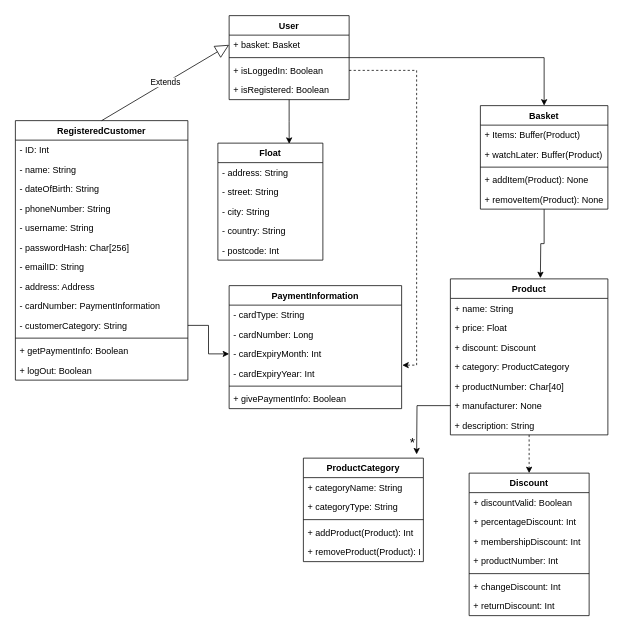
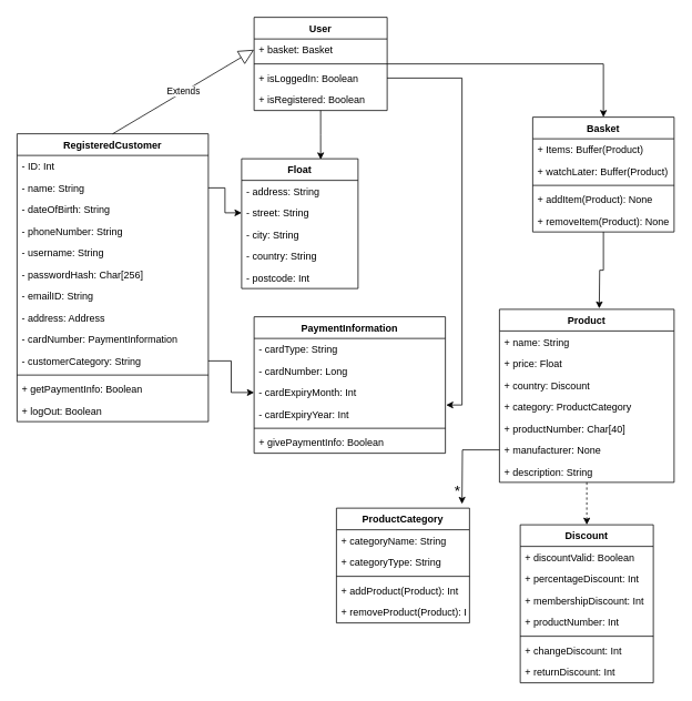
+ <mxCell id="67" style="edgeStyle=orthogonalEdgeStyle;rounded=0;orthogonalLoop=1;jettySize=auto;html=1;entryX=0;entryY=0.5;entryDx=0;entryDy=0;" parent="1" source="13" target="27" edge="1"><mxGeometry relative="1" as="geometry" /></mxCell>
- <mxCell id="68" style="edgeStyle=orthogonalEdgeStyle;rounded=0;orthogonalLoop=1;jettySize=auto;html=1;exitX=1;exitY=0.5;exitDx=0;exitDy=0;entryX=1.004;entryY=0.077;entryDx=0;entryDy=0;entryPerimeter=0;dashed=1;" parent="1" source="64" target="35" edge="1"><mxGeometry relative="1" as="geometry"><mxPoint x="400" y="85" as="sourcePoint" /></mxGeometry></mxCell>
+ <mxCell id="68" style="edgeStyle=orthogonalEdgeStyle;rounded=0;orthogonalLoop=1;jettySize=auto;html=1;exitX=1;exitY=0.5;exitDx=0;exitDy=0;entryX=1.004;entryY=0.077;entryDx=0;entryDy=0;entryPerimeter=0;" parent="1" source="64" target="35" edge="1"><mxGeometry relative="1" as="geometry"><mxPoint x="400" y="85" as="sourcePoint" /></mxGeometry></mxCell>
- <mxCell id="6" value="+ discount: Discount" style="text;strokeColor=none;fillColor=none;align=left;verticalAlign=top;spacingLeft=4;spacingRight=4;overflow=hidden;rotatable=0;points=[[0,0.5],[1,0.5]];portConstraint=eastwest;" parent="3" vertex="1"><mxGeometry y="78" width="210" height="26" as="geometry" /></mxCell>
+ <mxCell id="6" value="+ country: Discount" style="text;strokeColor=none;fillColor=none;align=left;verticalAlign=top;spacingLeft=4;spacingRight=4;overflow=hidden;rotatable=0;points=[[0,0.5],[1,0.5]];portConstraint=eastwest;" parent="3" vertex="1"><mxGeometry y="78" width="210" height="26" as="geometry" /></mxCell>
